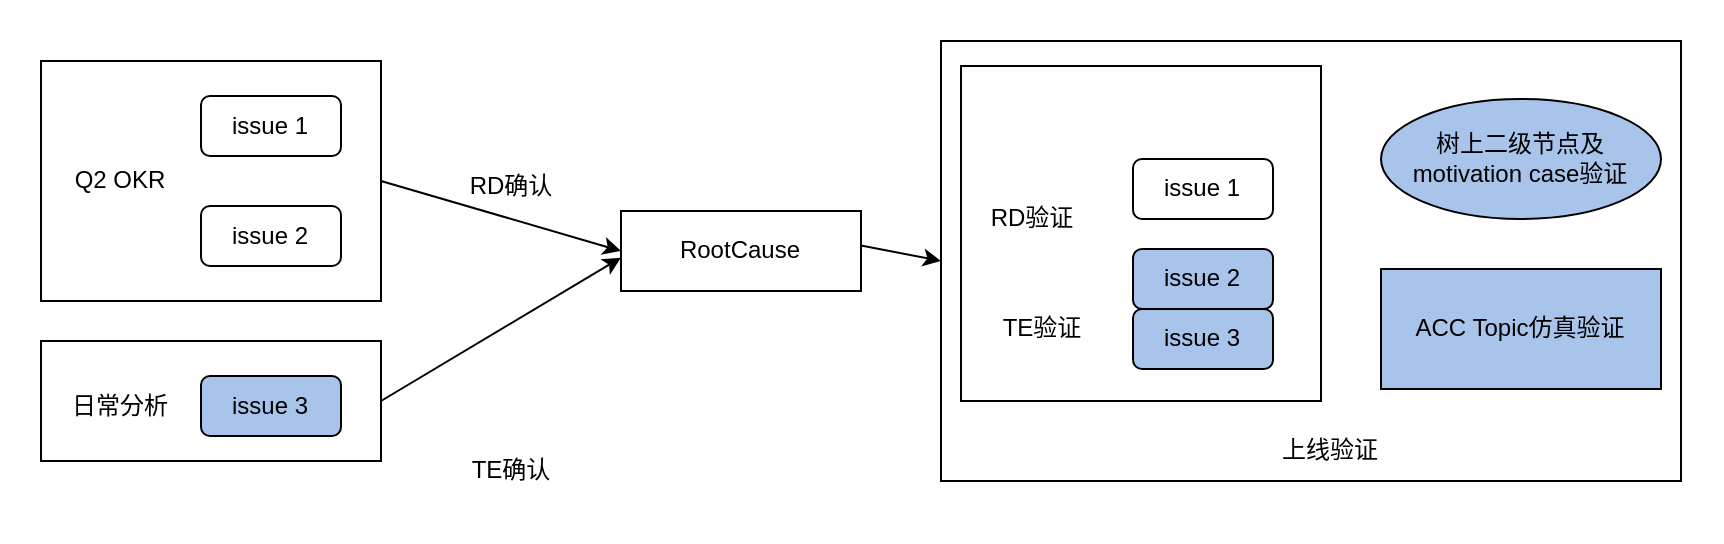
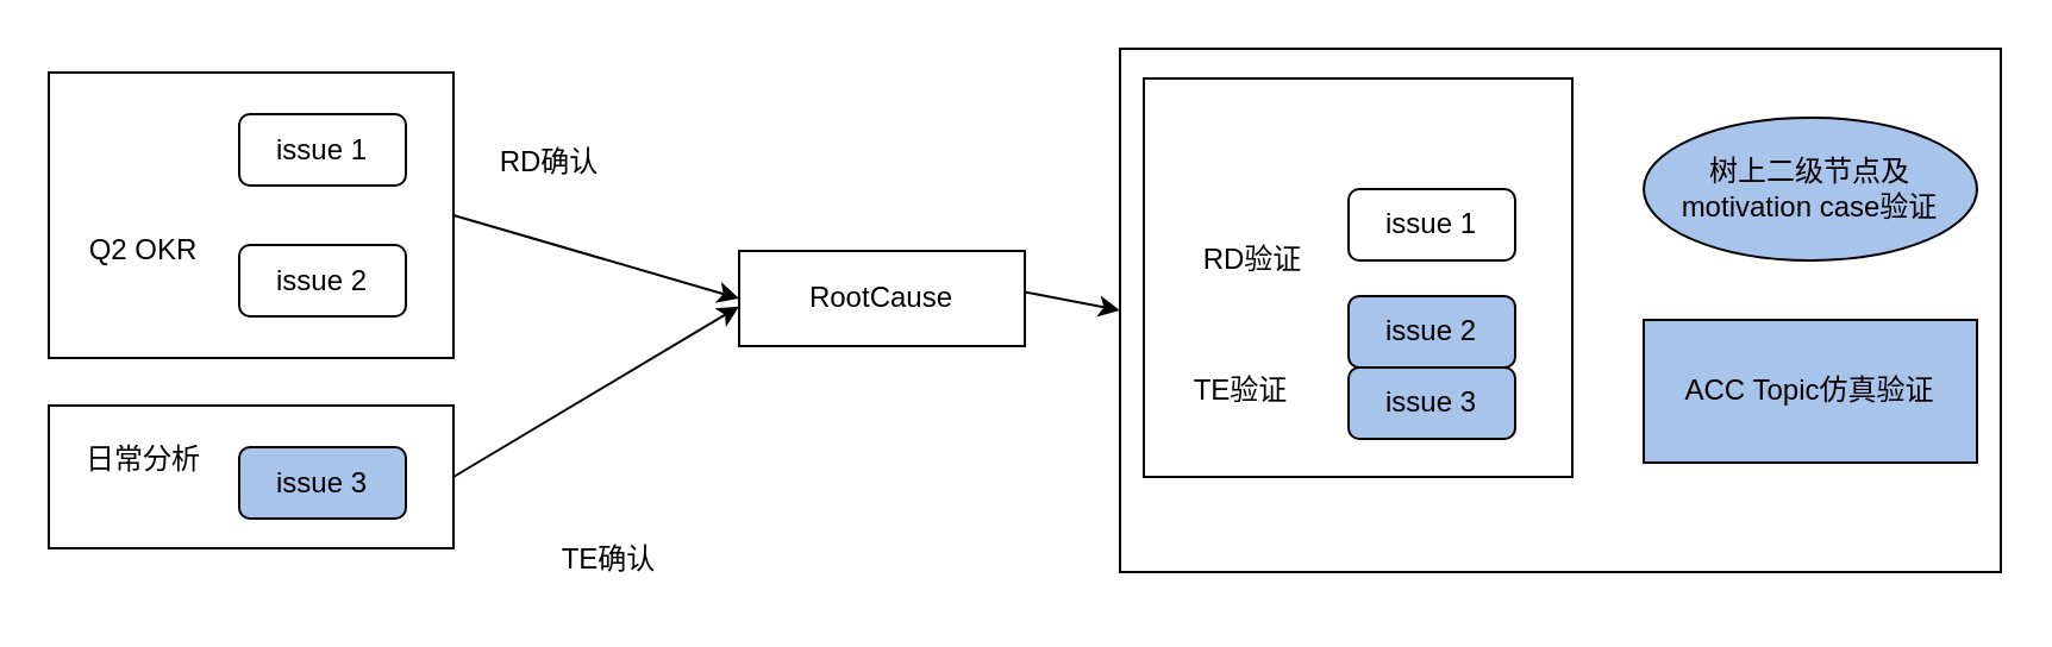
- <mxCell id="5" value="Q2 OKR" style="text;strokeColor=none;align=center;fillColor=none;html=1;verticalAlign=middle;whiteSpace=wrap;rounded=0;" parent="1" vertex="1"><mxGeometry x="30" y="75" width="60" height="30" as="geometry" /></mxCell>
+ <mxCell id="5" value="Q2 OKR" style="text;strokeColor=none;align=center;fillColor=none;html=1;verticalAlign=middle;whiteSpace=wrap;rounded=0;" parent="1" vertex="1"><mxGeometry x="30" y="90" width="60" height="30" as="geometry" /></mxCell>
- <mxCell id="12" value="RD确认" style="text;html=1;align=center;verticalAlign=middle;resizable=0;points=[];autosize=1;strokeColor=none;fillColor=none;" parent="1" vertex="1"><mxGeometry x="225" y="77.5" width="60" height="30" as="geometry" /></mxCell>
+ <mxCell id="12" value="RD确认" style="text;html=1;align=center;verticalAlign=middle;resizable=0;points=[];autosize=1;strokeColor=none;fillColor=none;" parent="1" vertex="1"><mxGeometry x="200" y="52.5" width="60" height="30" as="geometry" /></mxCell>
- <mxCell id="19" value="RD验证" style="text;strokeColor=none;align=center;fillColor=none;html=1;verticalAlign=middle;whiteSpace=wrap;rounded=0;" vertex="1" parent="1"><mxGeometry x="486" y="94" width="60" height="30" as="geometry" /></mxCell>
+ <mxCell id="19" value="RD验证" style="text;strokeColor=none;align=center;fillColor=none;html=1;verticalAlign=middle;whiteSpace=wrap;rounded=0;" vertex="1" parent="1"><mxGeometry x="496" y="94" width="60" height="30" as="geometry" /></mxCell>
- <mxCell id="8" value="日常分析" style="text;strokeColor=none;align=center;fillColor=none;html=1;verticalAlign=middle;whiteSpace=wrap;rounded=0;" parent="1" vertex="1"><mxGeometry x="30" y="187.5" width="60" height="30" as="geometry" /></mxCell>
+ <mxCell id="8" value="日常分析" style="text;strokeColor=none;align=center;fillColor=none;html=1;verticalAlign=middle;whiteSpace=wrap;rounded=0;" parent="1" vertex="1"><mxGeometry x="30" y="177.5" width="60" height="30" as="geometry" /></mxCell>
- <mxCell id="23" value="上线验证" style="text;strokeColor=none;align=center;fillColor=none;html=1;verticalAlign=middle;whiteSpace=wrap;rounded=0;" vertex="1" parent="1"><mxGeometry x="620" y="210" width="90" height="30" as="geometry" /></mxCell>
